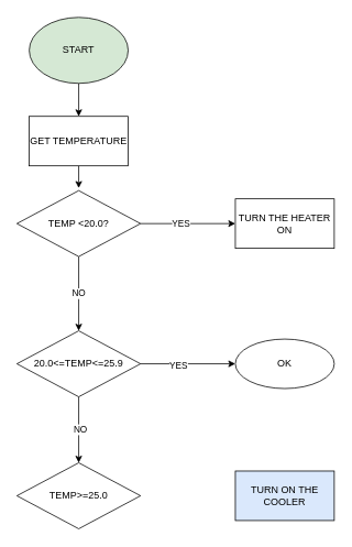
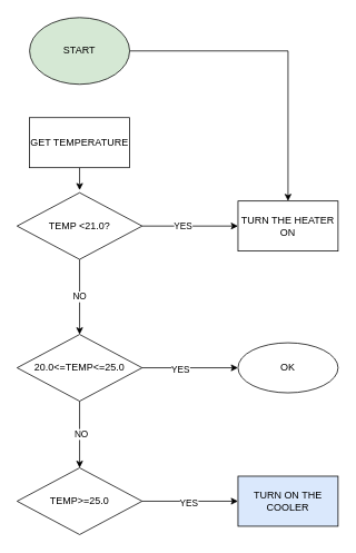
- <mxCell id="2" value="" style="edgeStyle=orthogonalEdgeStyle;rounded=0;orthogonalLoop=1;jettySize=auto;html=1;" edge="1" parent="1" source="3" target="5"><mxGeometry relative="1" as="geometry" /></mxCell>
+ <mxCell id="2" value="" style="edgeStyle=orthogonalEdgeStyle;rounded=0;orthogonalLoop=1;jettySize=auto;html=1;" edge="1" parent="1" source="3" target="10"><mxGeometry relative="1" as="geometry" /></mxCell>
- <mxCell id="9" value="TEMP &amp;lt;20.0?" style="rhombus;whiteSpace=wrap;html=1;" vertex="1" parent="1"><mxGeometry x="20" y="230" width="150" height="80" as="geometry" /></mxCell>
+ <mxCell id="9" value="TEMP &amp;lt;21.0?" style="rhombus;whiteSpace=wrap;html=1;" vertex="1" parent="1"><mxGeometry x="20" y="230" width="150" height="80" as="geometry" /></mxCell>
- <mxCell id="15" value="20.0&amp;lt;=TEMP&amp;lt;=25.9" style="rhombus;whiteSpace=wrap;html=1;" vertex="1" parent="1"><mxGeometry x="20" y="400" width="150" height="80" as="geometry" /></mxCell>
+ <mxCell id="15" value="20.0&amp;lt;=TEMP&amp;lt;=25.0" style="rhombus;whiteSpace=wrap;html=1;" vertex="1" parent="1"><mxGeometry x="20" y="400" width="150" height="80" as="geometry" /></mxCell>
+ <mxCell id="17" value="" style="edgeStyle=orthogonalEdgeStyle;rounded=0;orthogonalLoop=1;jettySize=auto;html=1;" edge="1" parent="1" source="19" target="20"><mxGeometry relative="1" as="geometry" /></mxCell>
+ <mxCell id="18" value="YES" style="edgeLabel;html=1;align=center;verticalAlign=middle;resizable=0;points=[];" vertex="1" connectable="0" parent="17"><mxGeometry x="-0.043" y="-1" relative="1" as="geometry"><mxPoint as="offset" /></mxGeometry></mxCell>
